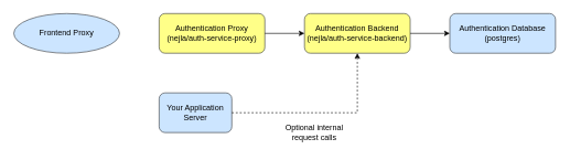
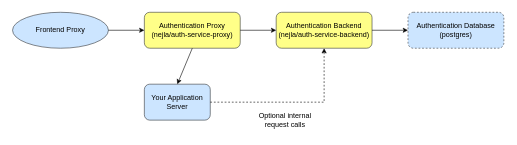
+ <mxCell id="7" value="" style="endArrow=classic;html=1;rounded=0;exitX=1;exitY=0.5;exitDx=0;exitDy=0;entryX=0;entryY=0.5;entryDx=0;entryDy=0;endFill=1;" edge="1" parent="1" source="2" target="3"><mxGeometry width="50" height="50" relative="1" as="geometry"><mxPoint x="370" y="210" as="sourcePoint" /><mxPoint x="420" y="160" as="targetPoint" /></mxGeometry></mxCell>
- <mxCell id="6" value="Authentication Database&lt;br&gt;(postgres)" style="rounded=1;whiteSpace=wrap;html=1;fillColor=#cce5ff;strokeColor=#36393d;glass=0;shadow=0;sketch=0;" vertex="1" parent="1"><mxGeometry x="680" y="20" width="160" height="60" as="geometry" /></mxCell>
+ <mxCell id="6" value="Authentication Database&lt;br&gt;(postgres)" style="rounded=1;whiteSpace=wrap;html=1;fillColor=#cce5ff;strokeColor=#36393d;glass=0;shadow=0;sketch=0;dashed=1;" vertex="1" parent="1"><mxGeometry x="680" y="20" width="160" height="60" as="geometry" /></mxCell>
+ <mxCell id="10" value="" style="endArrow=classic;html=1;rounded=0;exitX=0.5;exitY=1;exitDx=0;exitDy=0;entryX=0.5;entryY=0;entryDx=0;entryDy=0;" edge="1" parent="1" source="3" target="5"><mxGeometry width="50" height="50" relative="1" as="geometry"><mxPoint x="410" y="200" as="sourcePoint" /><mxPoint x="410" y="110" as="targetPoint" /></mxGeometry></mxCell>
